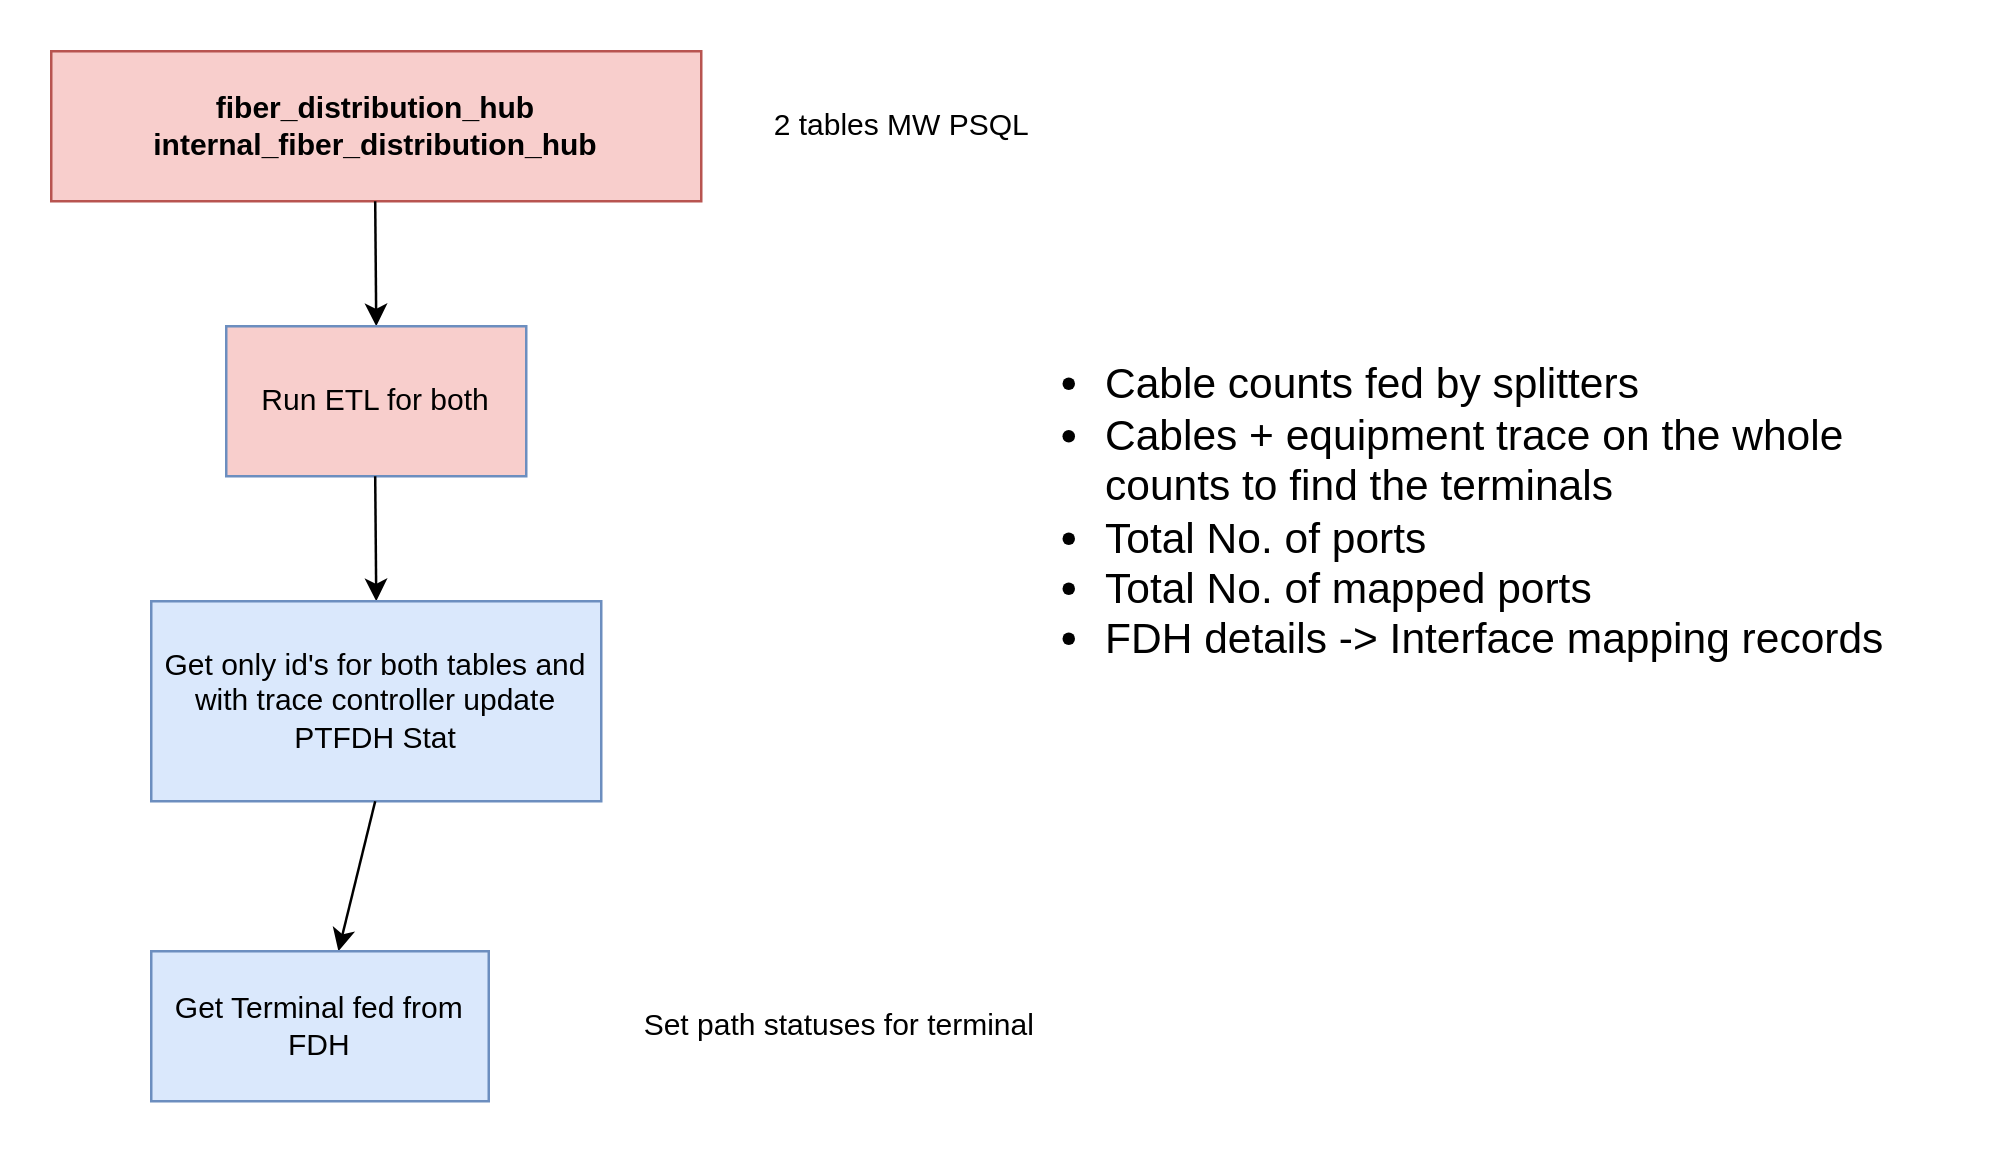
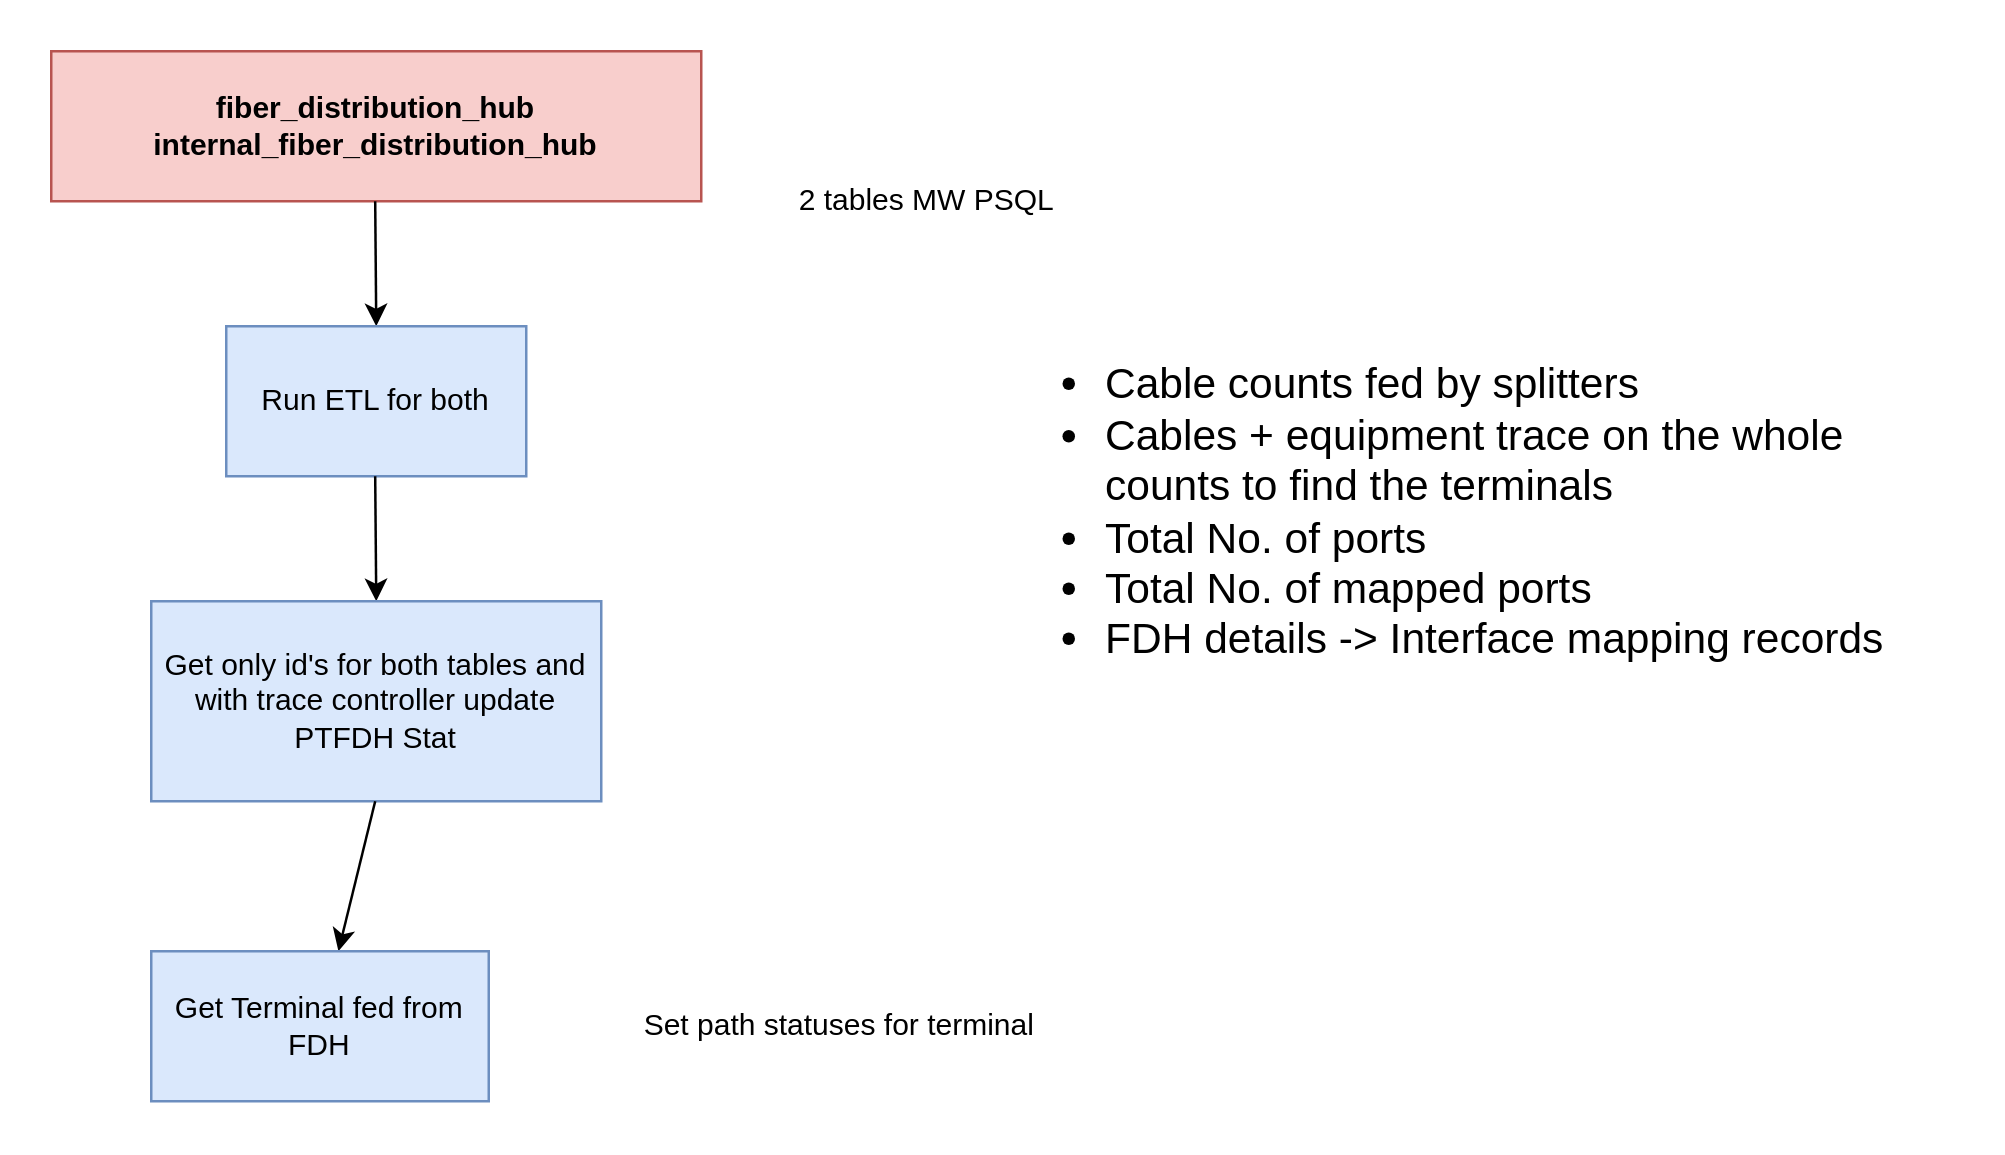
- <mxCell id="3" value="2 tables MW PSQL" style="text;html=1;align=center;verticalAlign=middle;resizable=0;points=[];autosize=1;" vertex="1" parent="1"><mxGeometry x="300" y="40" width="120" height="20" as="geometry" /></mxCell>
+ <mxCell id="3" value="2 tables MW PSQL" style="text;html=1;align=center;verticalAlign=middle;resizable=0;points=[];autosize=1;" vertex="1" parent="1"><mxGeometry x="310" y="70" width="120" height="20" as="geometry" /></mxCell>
- <mxCell id="5" value="Run ETL for both" style="rounded=0;whiteSpace=wrap;html=1;fillColor=#f8cecc;strokeColor=#6c8ebf;" vertex="1" parent="1"><mxGeometry x="90" y="130" width="120" height="60" as="geometry" /></mxCell>
+ <mxCell id="5" value="Run ETL for both" style="rounded=0;whiteSpace=wrap;html=1;fillColor=#dae8fc;strokeColor=#6c8ebf;" vertex="1" parent="1"><mxGeometry x="90" y="130" width="120" height="60" as="geometry" /></mxCell>
